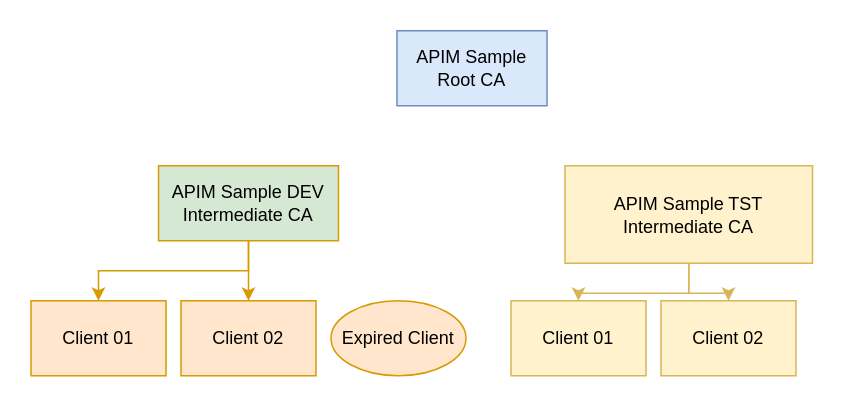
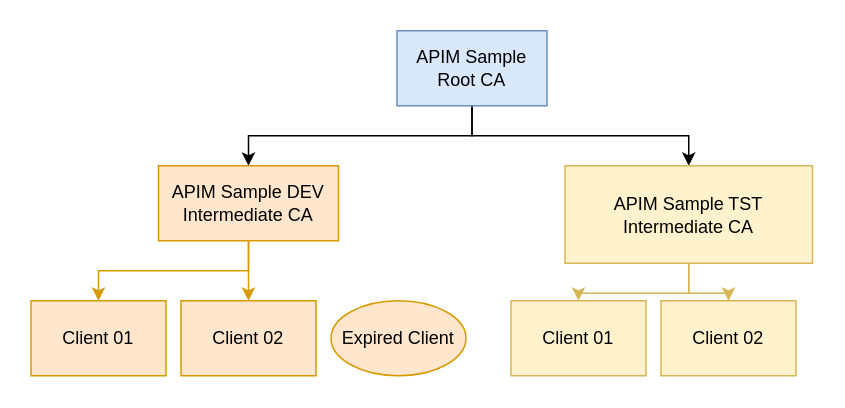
+ <mxCell id="2" style="edgeStyle=orthogonalEdgeStyle;rounded=0;orthogonalLoop=1;jettySize=auto;html=1;exitX=0.5;exitY=1;exitDx=0;exitDy=0;" edge="1" parent="1" source="4" target="7"><mxGeometry relative="1" as="geometry" /></mxCell>
+ <mxCell id="3" style="edgeStyle=orthogonalEdgeStyle;rounded=0;orthogonalLoop=1;jettySize=auto;html=1;exitX=0.5;exitY=1;exitDx=0;exitDy=0;" edge="1" parent="1" source="4" target="15"><mxGeometry relative="1" as="geometry" /></mxCell>
- <mxCell id="7" value="APIM Sample DEV Intermediate CA" style="rounded=0;whiteSpace=wrap;html=1;fillColor=#d5e8d4;strokeColor=#d79b00;" vertex="1" parent="1"><mxGeometry x="105" y="110" width="120" height="50" as="geometry" /></mxCell>
+ <mxCell id="7" value="APIM Sample DEV Intermediate CA" style="rounded=0;whiteSpace=wrap;html=1;fillColor=#ffe6cc;strokeColor=#d79b00;" vertex="1" parent="1"><mxGeometry x="105" y="110" width="120" height="50" as="geometry" /></mxCell>
